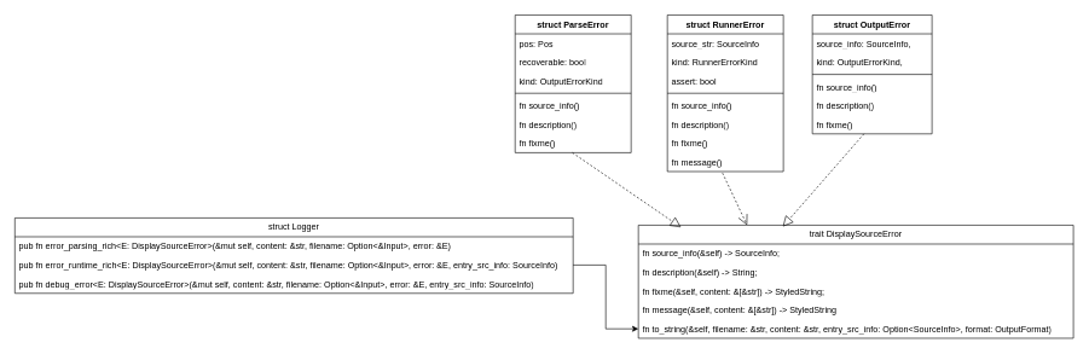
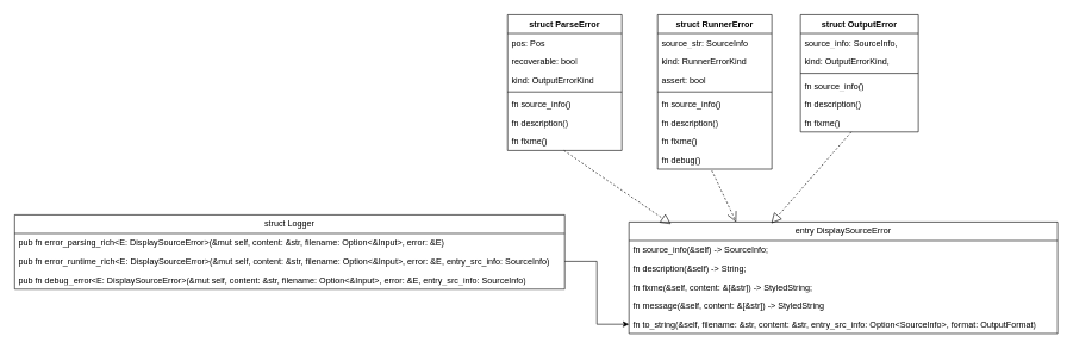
- <mxCell id="38" value="fn message()" style="text;strokeColor=none;fillColor=none;align=left;verticalAlign=top;spacingLeft=4;spacingRight=4;overflow=hidden;rotatable=0;points=[[0,0.5],[1,0.5]];portConstraint=eastwest;whiteSpace=wrap;html=1;" vertex="1" parent="30"><mxGeometry y="190" width="160" height="26" as="geometry" /></mxCell>
+ <mxCell id="38" value="fn debug()" style="text;strokeColor=none;fillColor=none;align=left;verticalAlign=top;spacingLeft=4;spacingRight=4;overflow=hidden;rotatable=0;points=[[0,0.5],[1,0.5]];portConstraint=eastwest;whiteSpace=wrap;html=1;" vertex="1" parent="30"><mxGeometry y="190" width="160" height="26" as="geometry" /></mxCell>
- <mxCell id="2" value="trait&amp;nbsp;DisplaySourceError" style="swimlane;fontStyle=0;childLayout=stackLayout;horizontal=1;startSize=26;fillColor=none;horizontalStack=0;resizeParent=1;resizeParentMax=0;resizeLast=0;collapsible=1;marginBottom=0;whiteSpace=wrap;html=1;" vertex="1" parent="1"><mxGeometry x="880" y="310" width="600" height="156" as="geometry" /></mxCell>
+ <mxCell id="2" value="entry&amp;nbsp;DisplaySourceError" style="swimlane;fontStyle=0;childLayout=stackLayout;horizontal=1;startSize=26;fillColor=none;horizontalStack=0;resizeParent=1;resizeParentMax=0;resizeLast=0;collapsible=1;marginBottom=0;whiteSpace=wrap;html=1;" vertex="1" parent="1"><mxGeometry x="880" y="310" width="600" height="156" as="geometry" /></mxCell>
